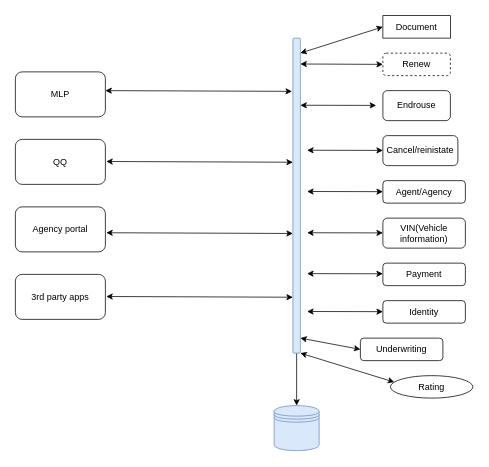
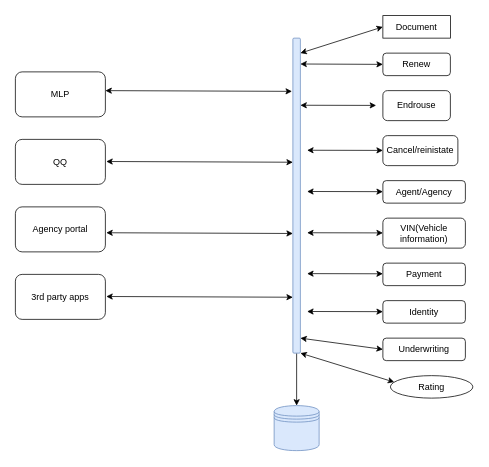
- <mxCell id="14" value="Renew" style="rounded=1;whiteSpace=wrap;html=1;dashed=1;" vertex="1" parent="1"><mxGeometry x="510" y="70" width="90" height="30" as="geometry" /></mxCell>
+ <mxCell id="14" value="Renew" style="rounded=1;whiteSpace=wrap;html=1;" vertex="1" parent="1"><mxGeometry x="510" y="70" width="90" height="30" as="geometry" /></mxCell>
- <mxCell id="7" value="Underwriting" style="rounded=1;whiteSpace=wrap;html=1;" vertex="1" parent="1"><mxGeometry x="480" y="450" width="110" height="30" as="geometry" /></mxCell>
+ <mxCell id="7" value="Underwriting" style="rounded=1;whiteSpace=wrap;html=1;" vertex="1" parent="1"><mxGeometry x="510" y="450" width="110" height="30" as="geometry" /></mxCell>
